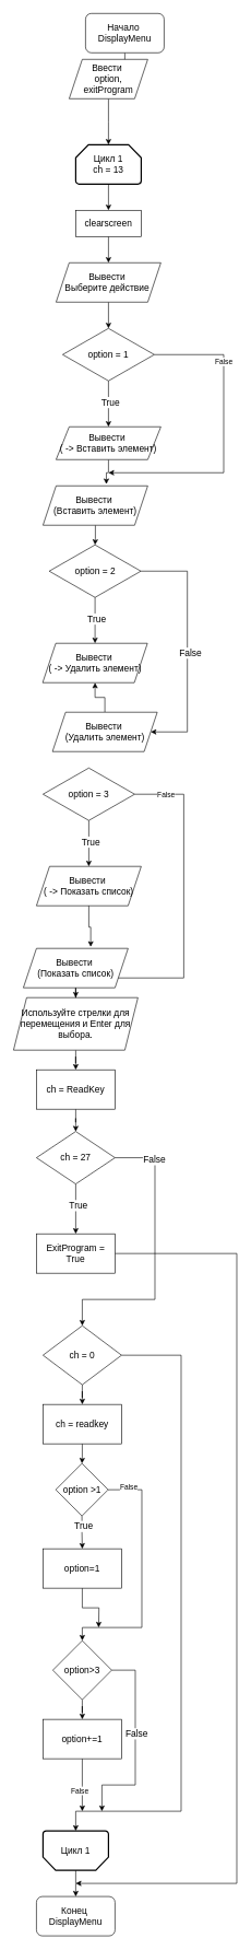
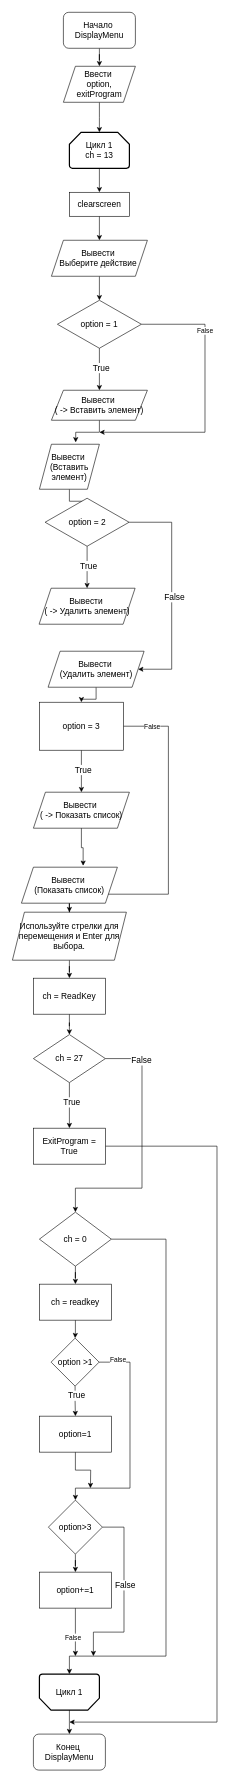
- <mxCell id="3" value="Начало&amp;nbsp;&lt;div&gt;DisplayMenu&lt;/div&gt;" style="rounded=1;whiteSpace=wrap;html=1;fontSize=14;" vertex="1" parent="1"><mxGeometry x="130" y="20" width="120" height="60" as="geometry" /></mxCell>
+ <mxCell id="3" value="Начало&amp;nbsp;&lt;div&gt;DisplayMenu&lt;/div&gt;" style="rounded=1;whiteSpace=wrap;html=1;fontSize=14;" vertex="1" parent="1"><mxGeometry x="105" y="20" width="120" height="60" as="geometry" /></mxCell>
- <mxCell id="5" value="Ввести&amp;nbsp;&lt;div&gt;option,&lt;/div&gt;&lt;div&gt;exitProgram&lt;/div&gt;" style="shape=parallelogram;perimeter=parallelogramPerimeter;whiteSpace=wrap;html=1;fixedSize=1;fontSize=14;" vertex="1" parent="1"><mxGeometry x="105" y="90" width="120" height="60" as="geometry" /></mxCell>
+ <mxCell id="5" value="Ввести&amp;nbsp;&lt;div&gt;option,&lt;/div&gt;&lt;div&gt;exitProgram&lt;/div&gt;" style="shape=parallelogram;perimeter=parallelogramPerimeter;whiteSpace=wrap;html=1;fixedSize=1;fontSize=14;" vertex="1" parent="1"><mxGeometry x="105" y="110" width="120" height="60" as="geometry" /></mxCell>
- <mxCell id="20" value="Вывести&amp;nbsp;&lt;div&gt;(&lt;span style=&quot;background-color: transparent; color: light-dark(rgb(0, 0, 0), rgb(255, 255, 255));&quot;&gt;Вставить элемент&lt;/span&gt;&lt;span style=&quot;background-color: transparent; color: light-dark(rgb(0, 0, 0), rgb(255, 255, 255));&quot;&gt;)&lt;/span&gt;&lt;/div&gt;" style="shape=parallelogram;perimeter=parallelogramPerimeter;whiteSpace=wrap;html=1;fixedSize=1;fontSize=14;" vertex="1" parent="1"><mxGeometry x="65" y="740" width="160" height="60" as="geometry" /></mxCell>
+ <mxCell id="20" value="Вывести&amp;nbsp;&lt;div&gt;(&lt;span style=&quot;background-color: transparent; color: light-dark(rgb(0, 0, 0), rgb(255, 255, 255));&quot;&gt;Вставить элемент&lt;/span&gt;&lt;span style=&quot;background-color: transparent; color: light-dark(rgb(0, 0, 0), rgb(255, 255, 255));&quot;&gt;)&lt;/span&gt;&lt;/div&gt;" style="shape=parallelogram;perimeter=parallelogramPerimeter;whiteSpace=wrap;html=1;fixedSize=1;fontSize=14;" vertex="1" parent="1"><mxGeometry x="65" y="740" width="100" height="75" as="geometry" /></mxCell>
- <mxCell id="27" style="edgeStyle=orthogonalEdgeStyle;rounded=0;orthogonalLoop=1;jettySize=auto;html=1;fontSize=14;" edge="1" parent="1" source="28" target="26"><mxGeometry relative="1" as="geometry" /></mxCell>
+ <mxCell id="27" style="edgeStyle=orthogonalEdgeStyle;rounded=0;orthogonalLoop=1;jettySize=auto;html=1;entryX=0.5;entryY=0;entryDx=0;entryDy=0;fontSize=14;" edge="1" parent="1" source="28" target="33"><mxGeometry relative="1" as="geometry" /></mxCell>
- <mxCell id="33" value="option = 3" style="rhombus;whiteSpace=wrap;html=1;fontSize=14;" vertex="1" parent="1"><mxGeometry x="65" y="1170" width="140" height="80" as="geometry" /></mxCell>
+ <mxCell id="33" value="option = 3" style="whiteSpace=wrap;html=1;fontSize=14;rounded=0;" vertex="1" parent="1"><mxGeometry x="65" y="1170" width="140" height="80" as="geometry" /></mxCell>
